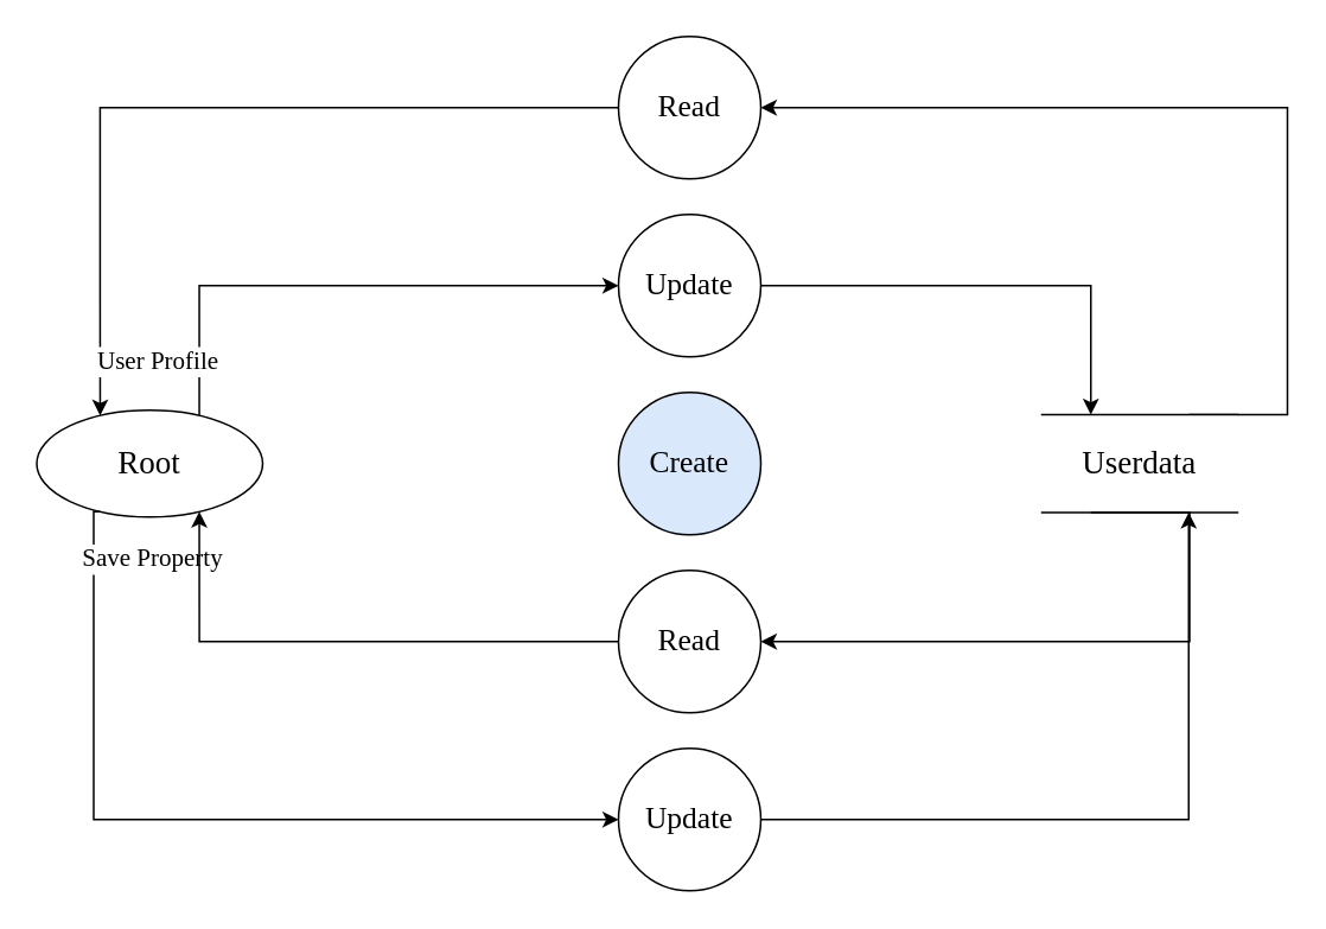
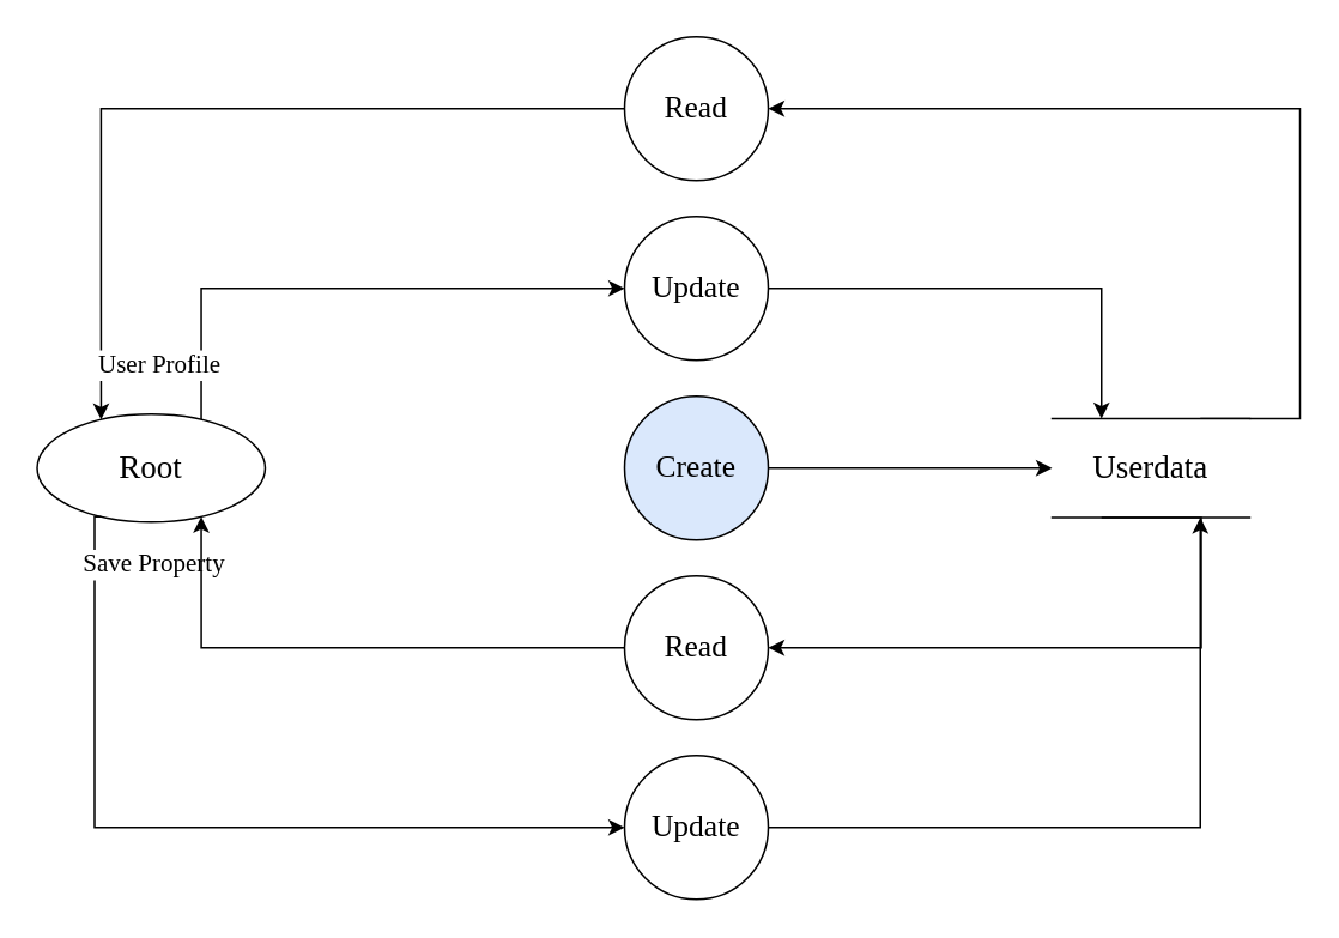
+ <mxCell id="16" style="edgeStyle=orthogonalEdgeStyle;rounded=0;orthogonalLoop=1;jettySize=auto;html=1;exitX=1;exitY=0.5;exitDx=0;exitDy=0;endArrow=classic;endFill=1;fontFamily=Times New Roman;" parent="1" source="17" target="8" edge="1"><mxGeometry relative="1" as="geometry"><mxPoint x="642" y="392.5" as="targetPoint" /><Array as="points"><mxPoint x="520" y="260" /><mxPoint x="520" y="260" /></Array></mxGeometry></mxCell>
